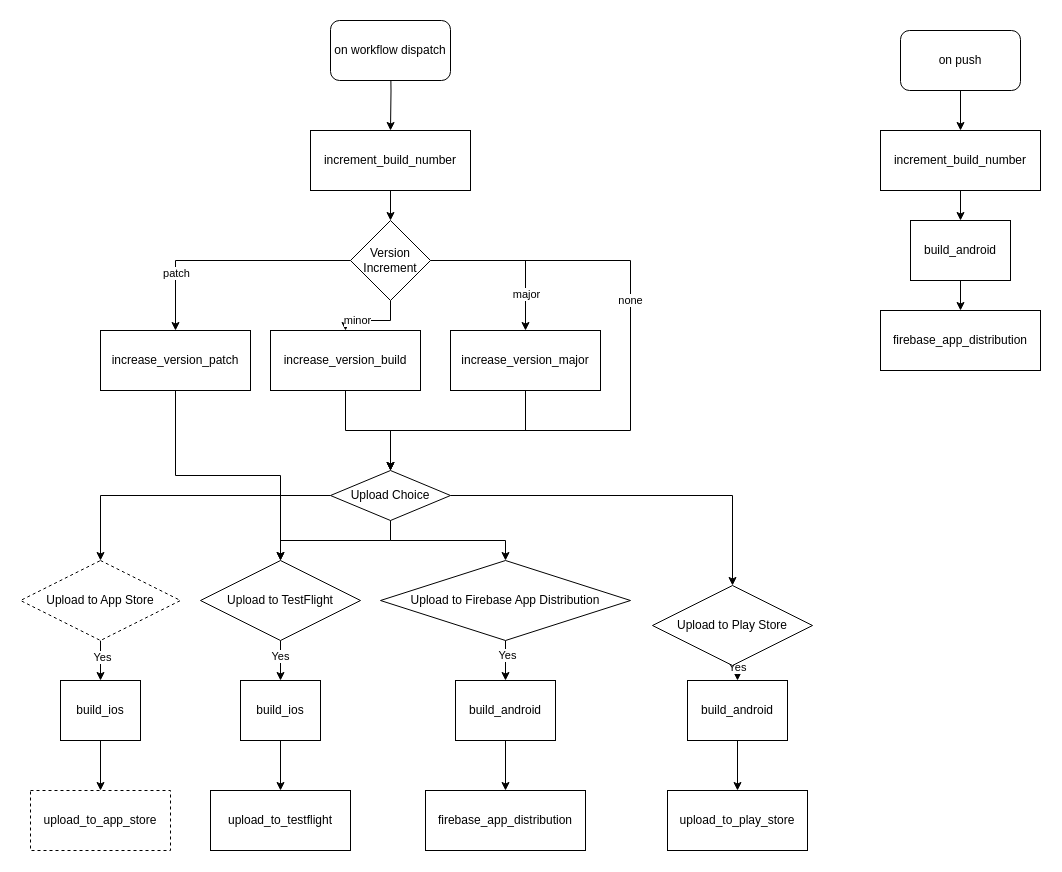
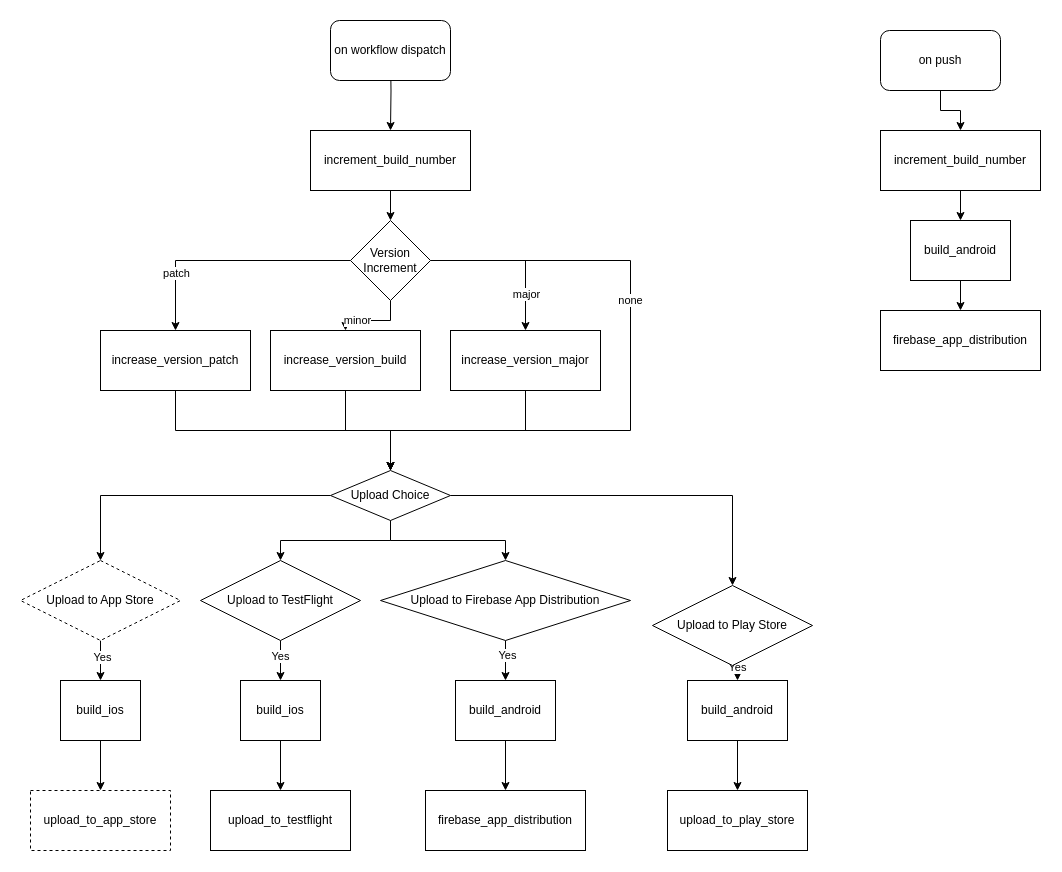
- <mxCell id="50" value="on push" style="rounded=1;whiteSpace=wrap;html=1;" vertex="1" parent="1"><mxGeometry x="900" y="30" width="120" height="60" as="geometry" /></mxCell>
+ <mxCell id="50" value="on push" style="rounded=1;whiteSpace=wrap;html=1;" vertex="1" parent="1"><mxGeometry x="880" y="30" width="120" height="60" as="geometry" /></mxCell>
- <mxCell id="28" style="edgeStyle=orthogonalEdgeStyle;rounded=0;orthogonalLoop=1;jettySize=auto;html=1;exitX=0.5;exitY=1;exitDx=0;exitDy=0;" edge="1" parent="1" source="29" target="44"><mxGeometry relative="1" as="geometry" /></mxCell>
+ <mxCell id="28" style="edgeStyle=orthogonalEdgeStyle;rounded=0;orthogonalLoop=1;jettySize=auto;html=1;exitX=0.5;exitY=1;exitDx=0;exitDy=0;" edge="1" parent="1" source="29" target="14"><mxGeometry relative="1" as="geometry" /></mxCell>
